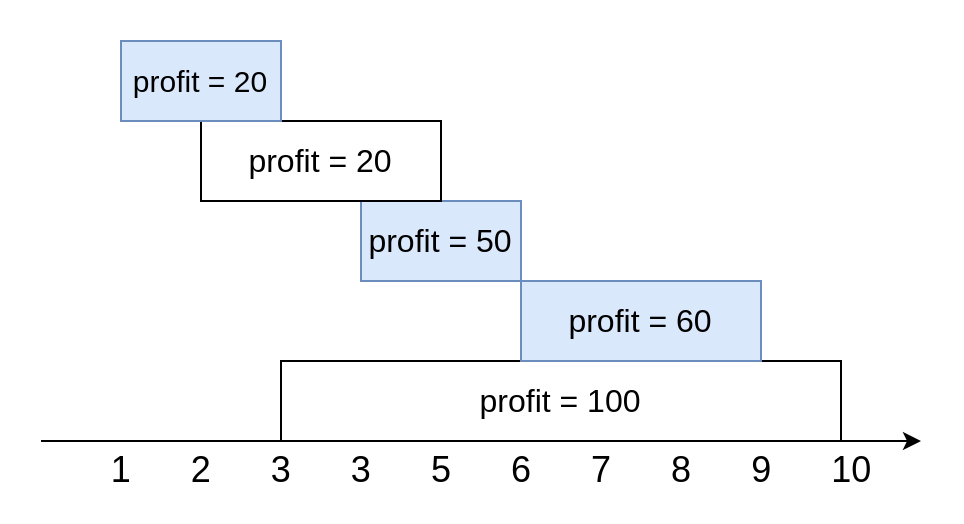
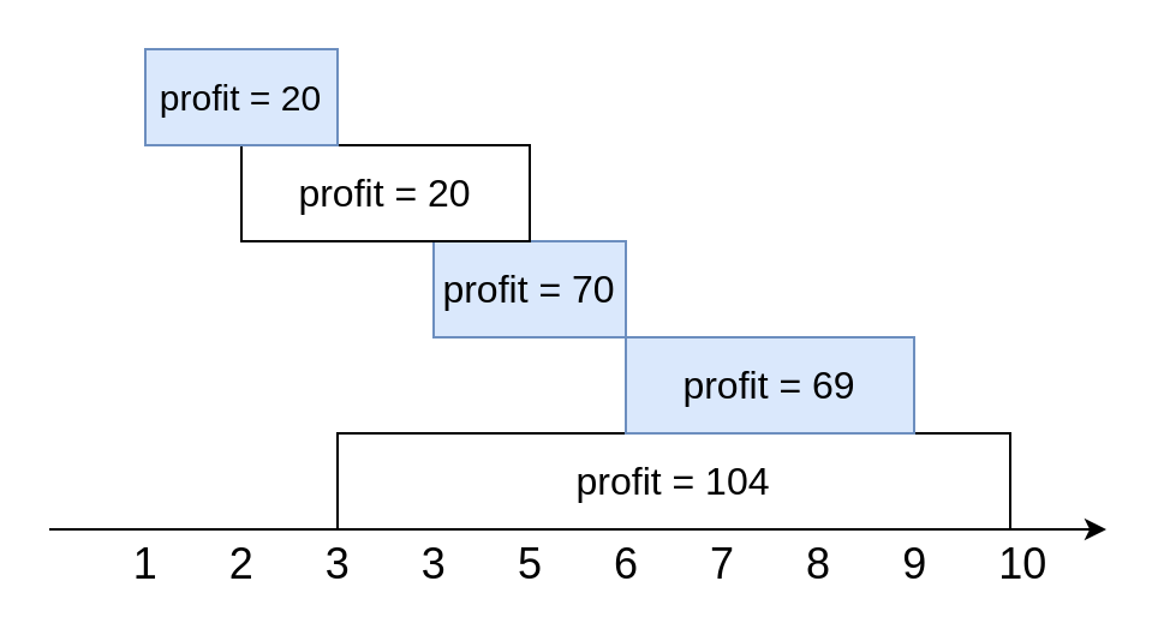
- <mxCell id="6" value="profit = 50" style="rounded=0;whiteSpace=wrap;html=1;fontSize=16;fillColor=#dae8fc;strokeColor=#6c8ebf;" vertex="1" parent="1"><mxGeometry x="180" y="100" width="80" height="40" as="geometry" /></mxCell>
+ <mxCell id="6" value="profit = 70" style="rounded=0;whiteSpace=wrap;html=1;fontSize=16;fillColor=#dae8fc;strokeColor=#6c8ebf;" vertex="1" parent="1"><mxGeometry x="180" y="100" width="80" height="40" as="geometry" /></mxCell>
- <mxCell id="5" value="profit = 60" style="rounded=0;whiteSpace=wrap;html=1;fontSize=16;fillColor=#dae8fc;strokeColor=#6c8ebf;" vertex="1" parent="1"><mxGeometry x="260" y="140" width="120" height="40" as="geometry" /></mxCell>
+ <mxCell id="5" value="profit = 69" style="rounded=0;whiteSpace=wrap;html=1;fontSize=16;fillColor=#dae8fc;strokeColor=#6c8ebf;" vertex="1" parent="1"><mxGeometry x="260" y="140" width="120" height="40" as="geometry" /></mxCell>
- <mxCell id="2" value="profit = 100" style="rounded=0;whiteSpace=wrap;html=1;fontSize=16;" vertex="1" parent="1"><mxGeometry x="140" y="180" width="280" height="40" as="geometry" /></mxCell>
+ <mxCell id="2" value="profit = 104" style="rounded=0;whiteSpace=wrap;html=1;fontSize=16;" vertex="1" parent="1"><mxGeometry x="140" y="180" width="280" height="40" as="geometry" /></mxCell>
